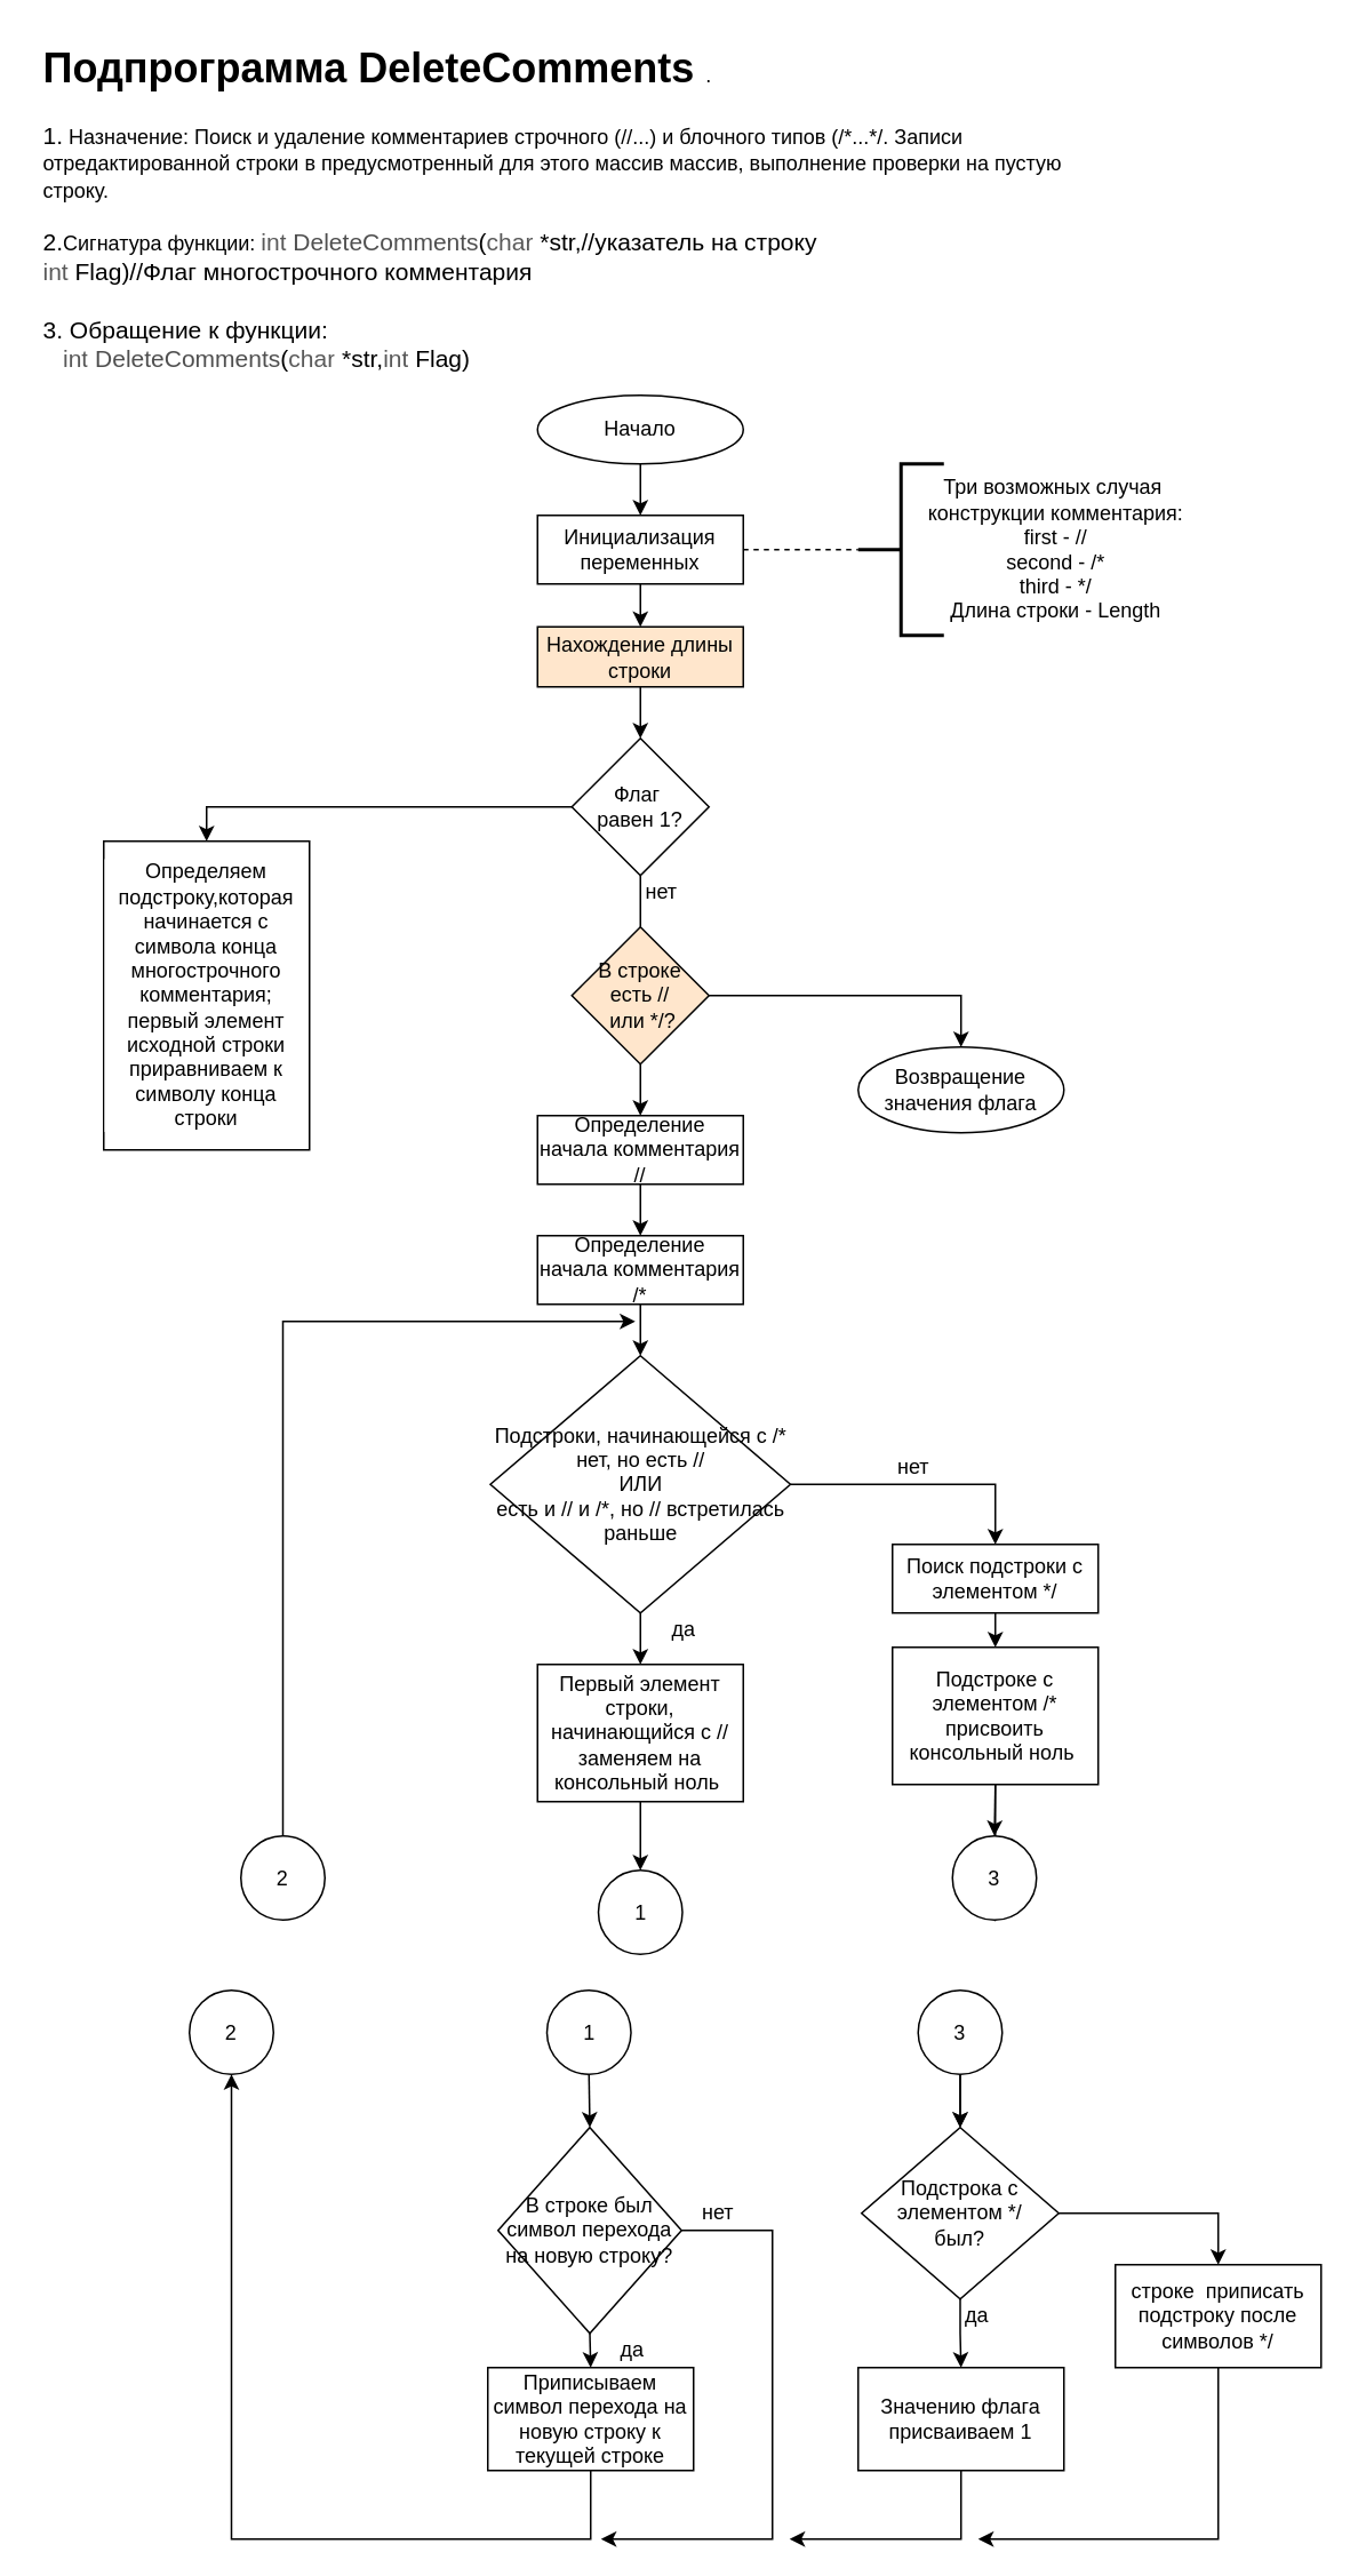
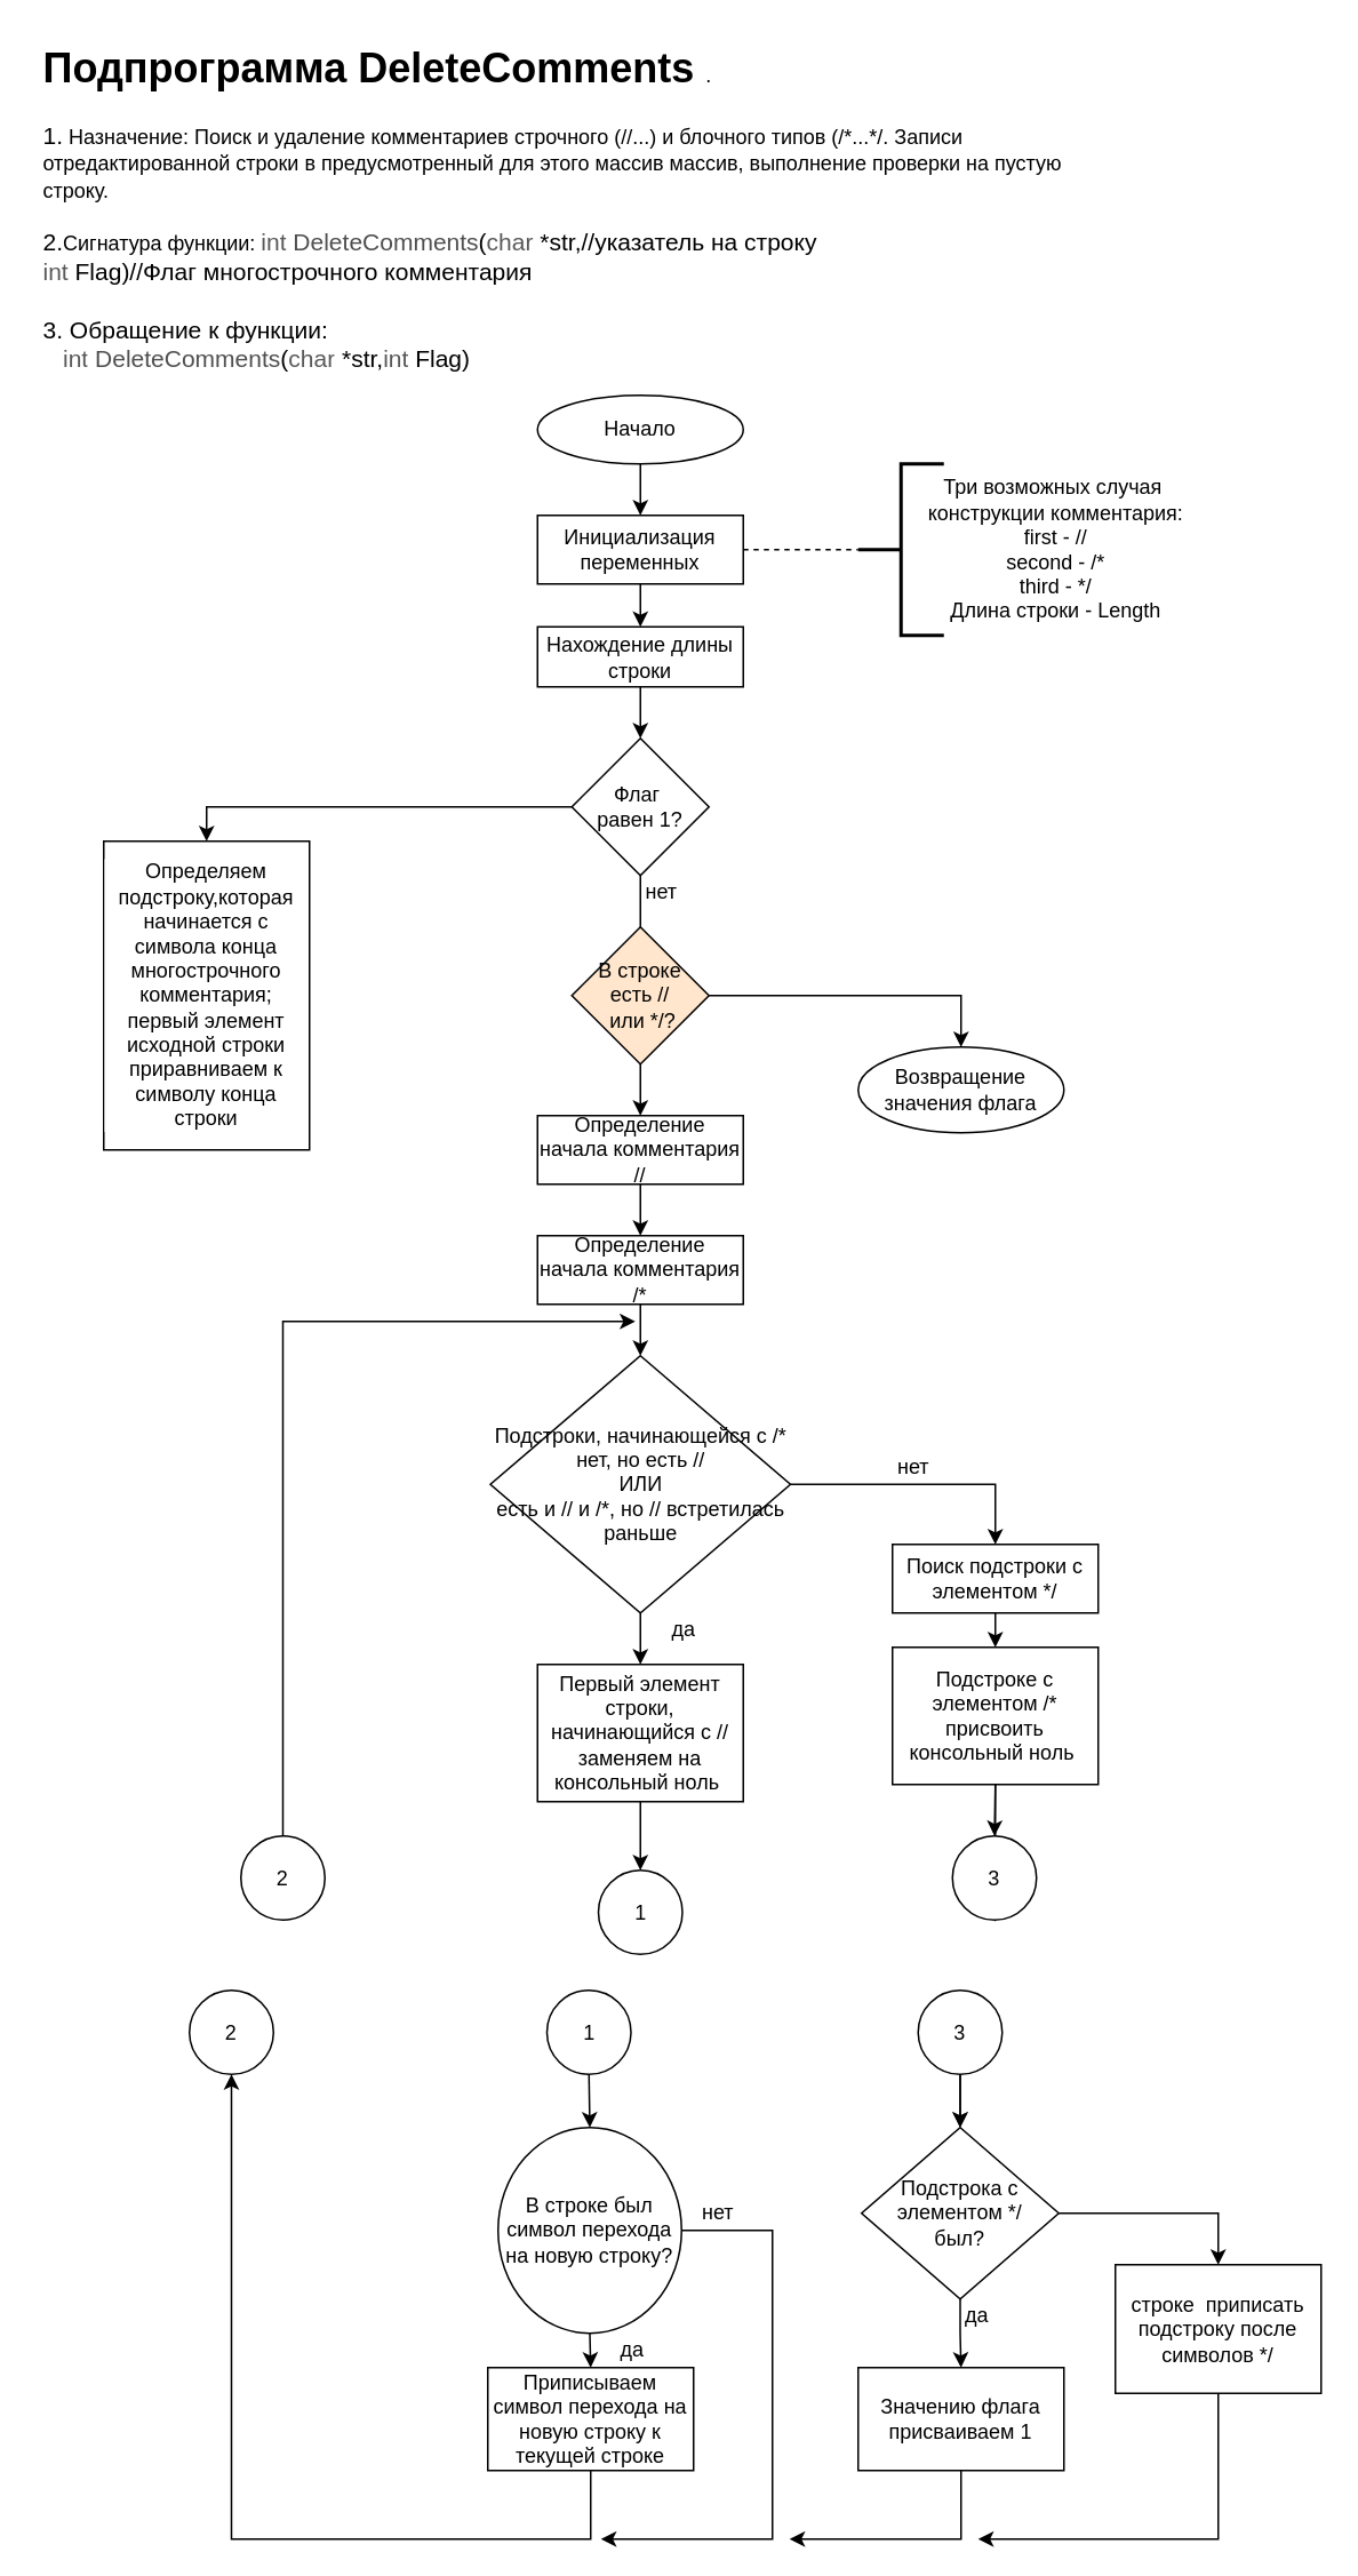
- <mxCell id="11" value="Нахождение длины строки" style="rounded=0;whiteSpace=wrap;html=1;fillColor=#ffe6cc;" vertex="1" parent="1"><mxGeometry x="313" y="365" width="120" height="35" as="geometry" /></mxCell>
+ <mxCell id="11" value="Нахождение длины строки" style="rounded=0;whiteSpace=wrap;html=1;" vertex="1" parent="1"><mxGeometry x="313" y="365" width="120" height="35" as="geometry" /></mxCell>
- <mxCell id="35" value="В строке был символ перехода на новую строку?" style="rhombus;whiteSpace=wrap;html=1;" vertex="1" parent="1"><mxGeometry x="290" y="1240" width="107" height="120" as="geometry" /></mxCell>
+ <mxCell id="35" value="В строке был символ перехода на новую строку?" style="ellipse;whiteSpace=wrap;html=1;" vertex="1" parent="1"><mxGeometry x="290" y="1240" width="107" height="120" as="geometry" /></mxCell>
- <mxCell id="60" value="строке &amp;nbsp;приписать подстроку после символов */" style="rounded=0;whiteSpace=wrap;html=1;" vertex="1" parent="1"><mxGeometry x="650" y="1320" width="120" height="60" as="geometry" /></mxCell>
+ <mxCell id="60" value="строке &amp;nbsp;приписать подстроку после символов */" style="rounded=0;whiteSpace=wrap;html=1;" vertex="1" parent="1"><mxGeometry x="650" y="1320" width="120" height="75" as="geometry" /></mxCell>
